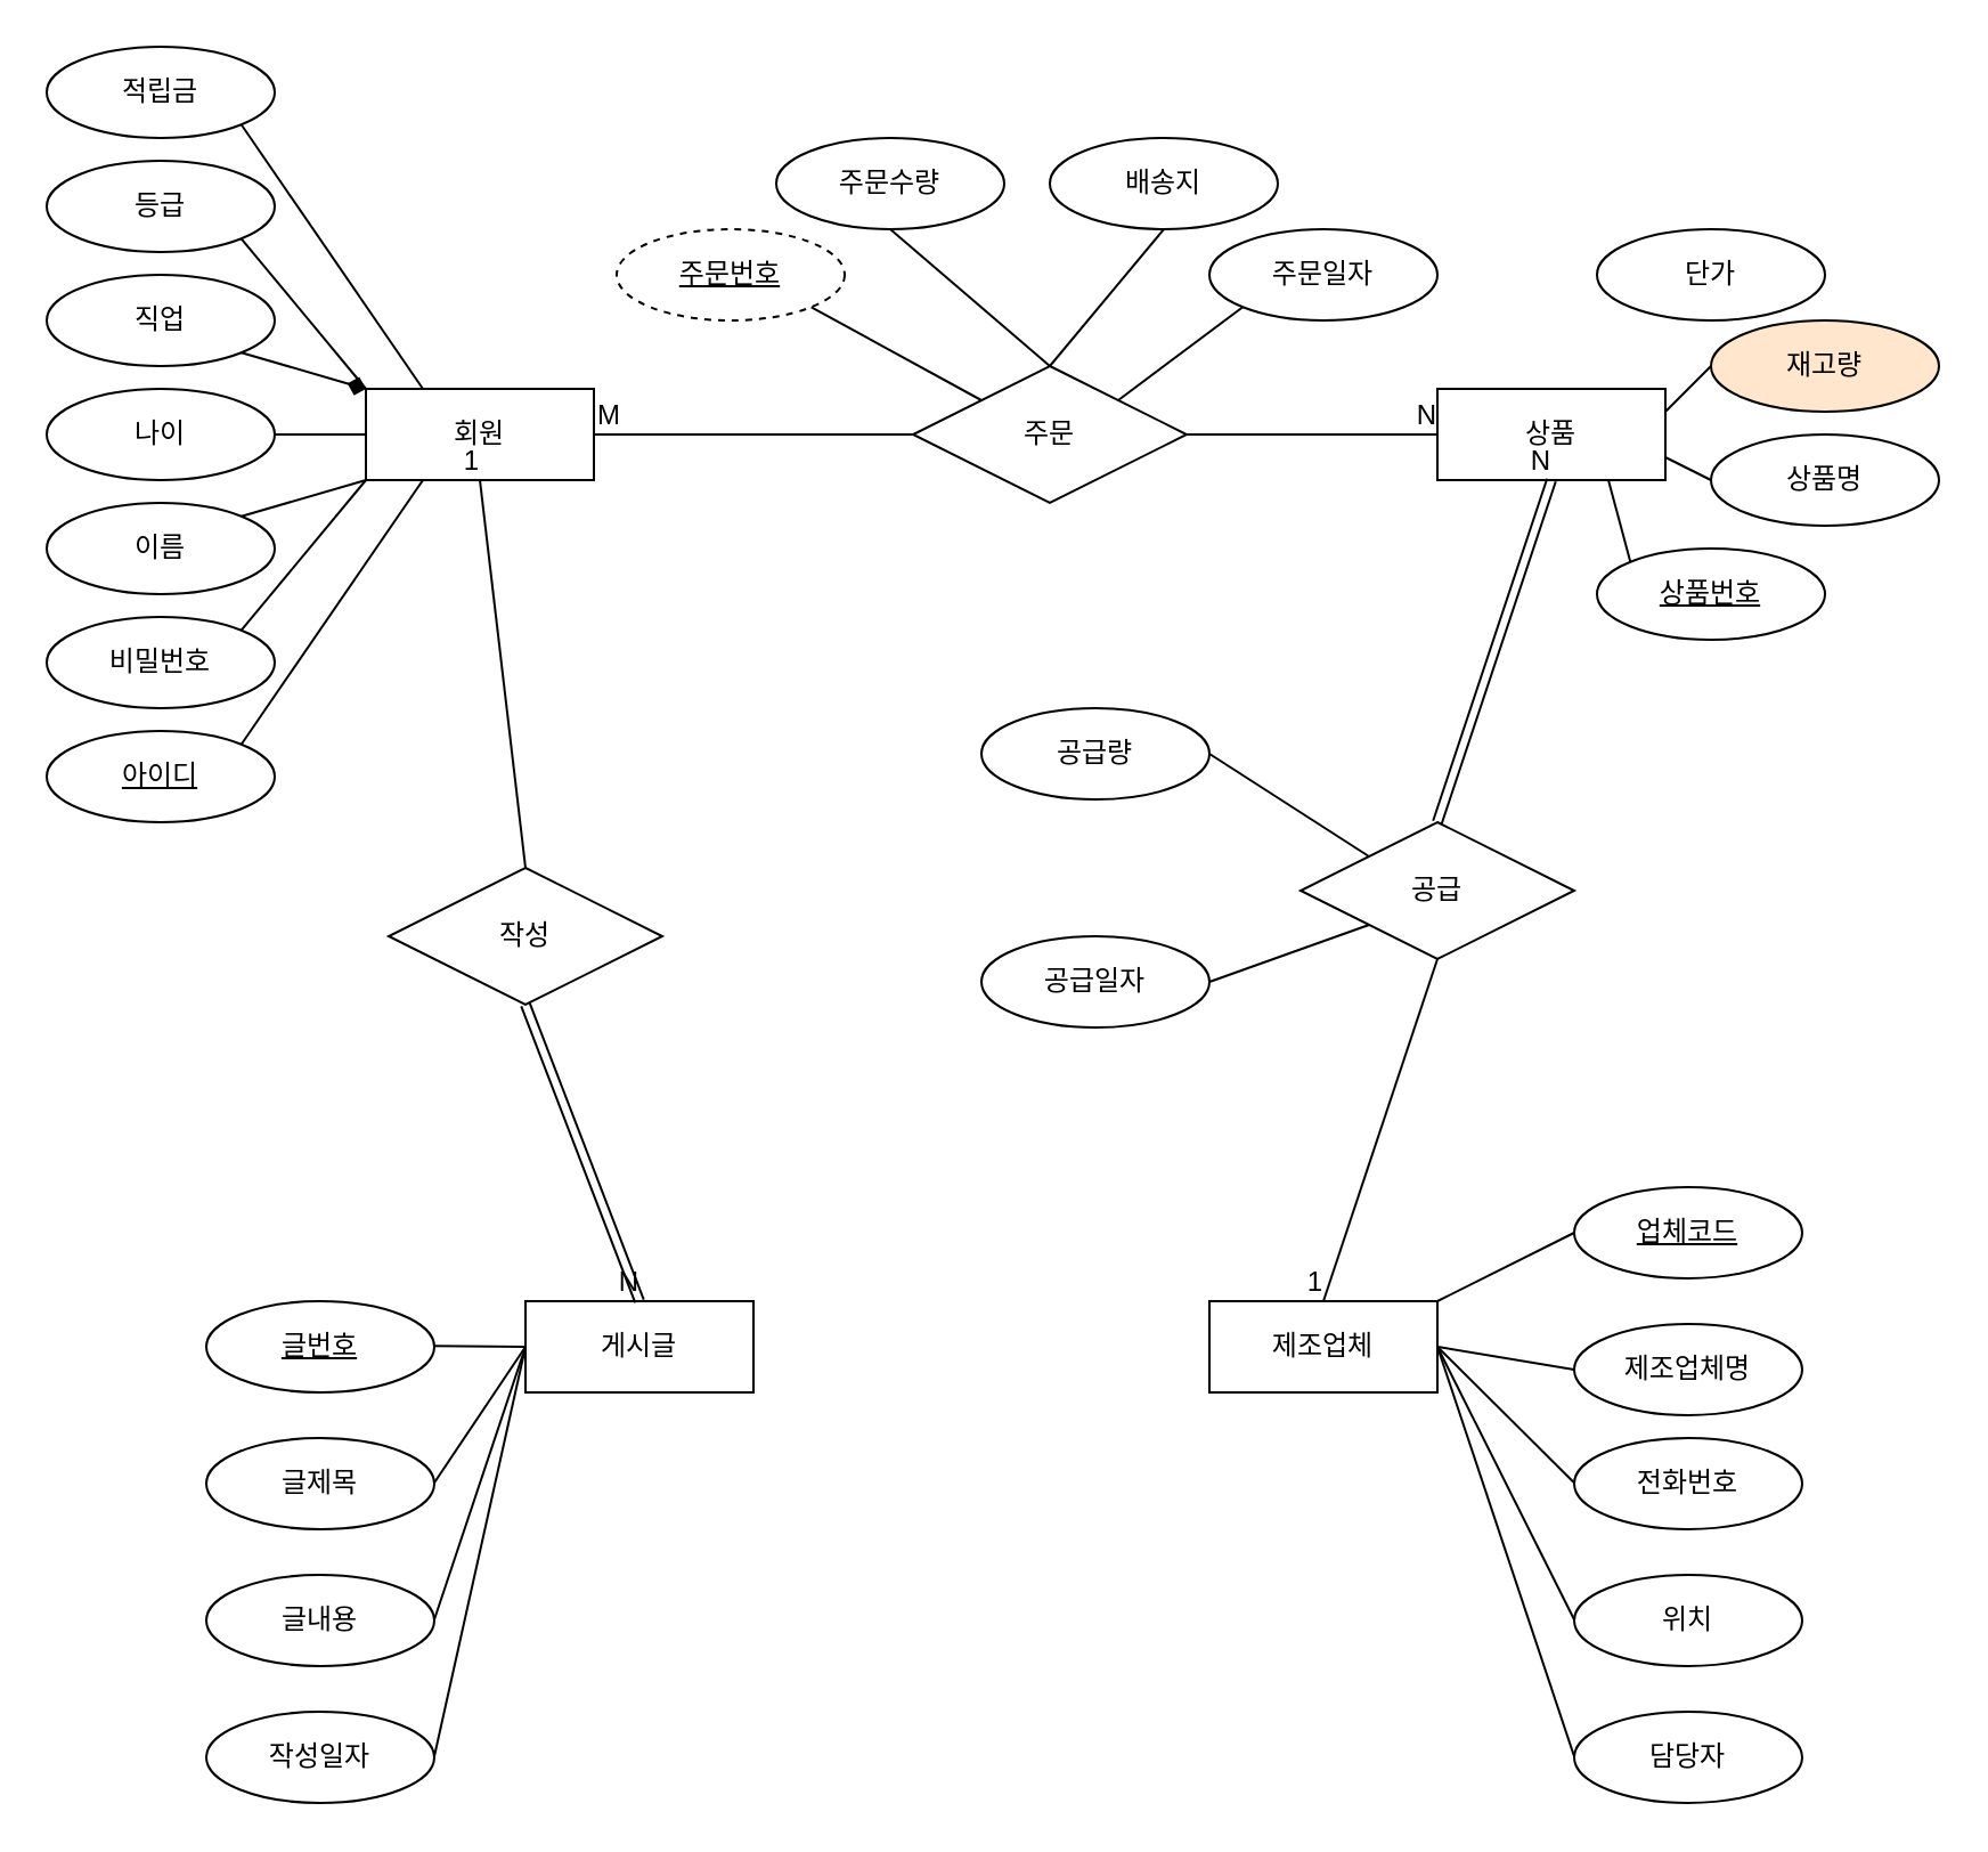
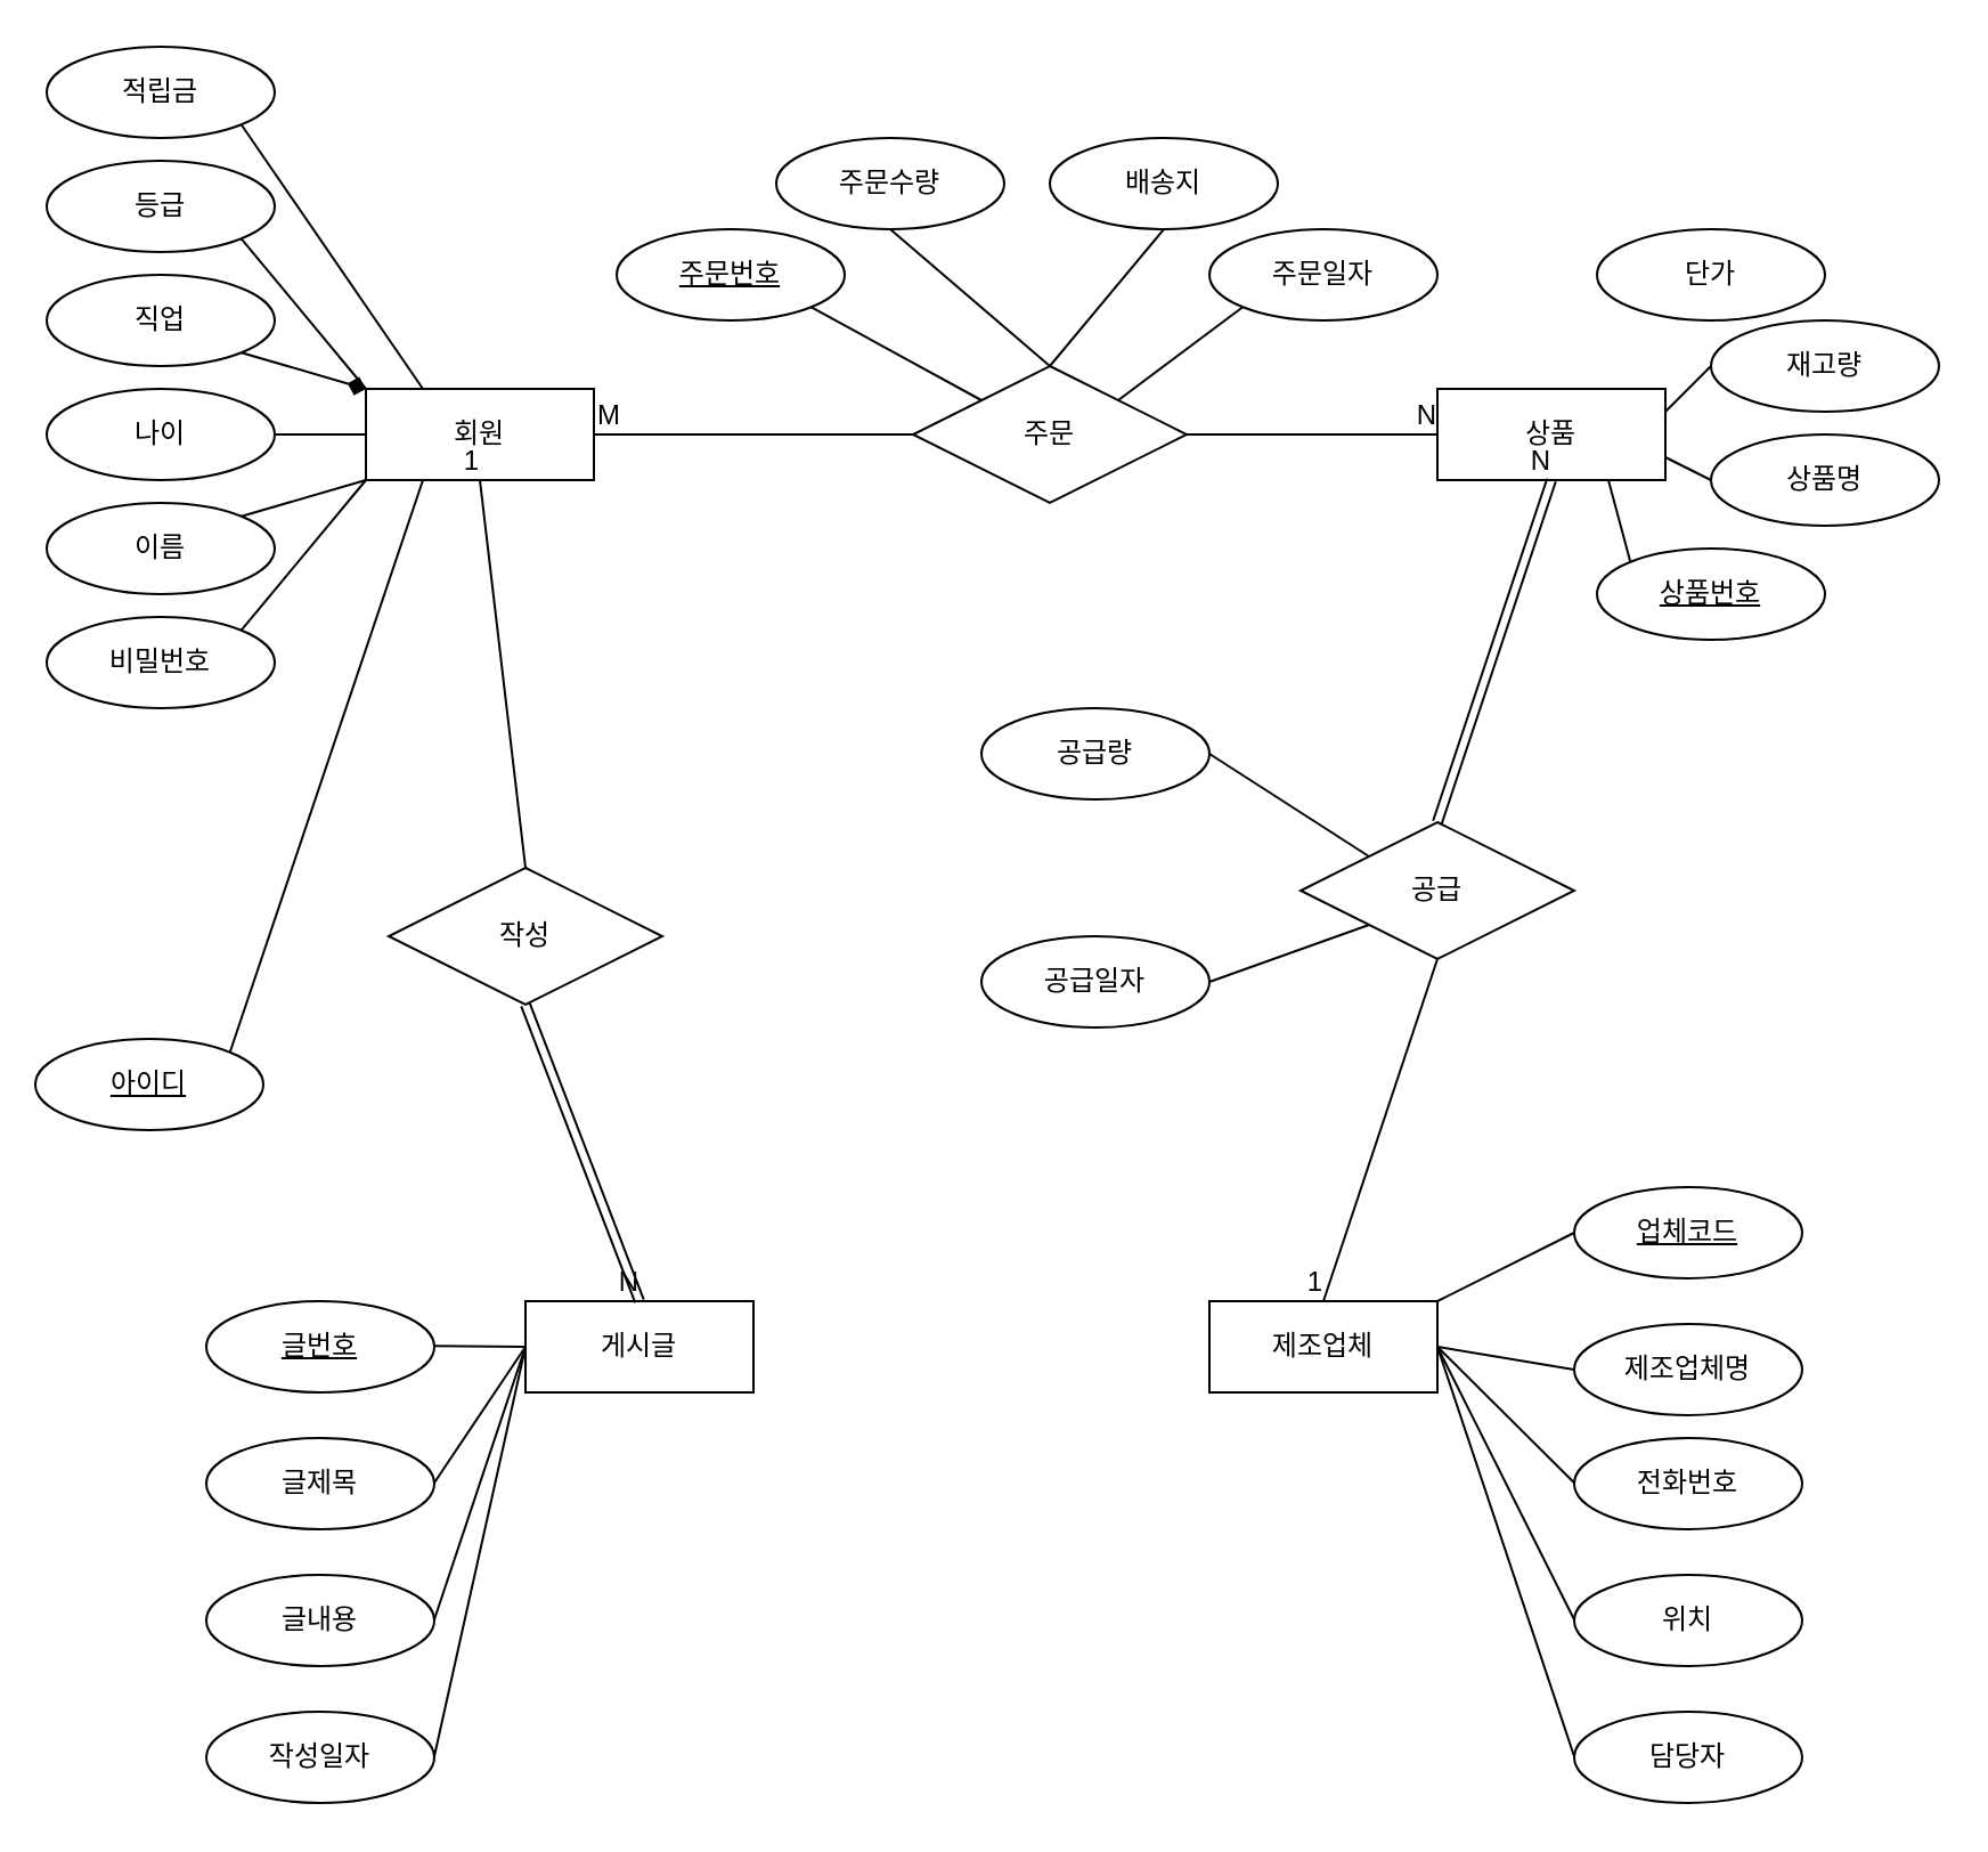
- <mxCell id="34" value="주문번호" style="ellipse;whiteSpace=wrap;html=1;align=center;fontStyle=4;dashed=1;" parent="1" vertex="1"><mxGeometry x="270" y="100" width="100" height="40" as="geometry" /></mxCell>
+ <mxCell id="34" value="주문번호" style="ellipse;whiteSpace=wrap;html=1;align=center;fontStyle=4;" parent="1" vertex="1"><mxGeometry x="270" y="100" width="100" height="40" as="geometry" /></mxCell>
- <mxCell id="14" value="재고량" style="ellipse;whiteSpace=wrap;html=1;align=center;fillColor=#ffe6cc;" parent="1" vertex="1"><mxGeometry x="750" y="140" width="100" height="40" as="geometry" /></mxCell>
+ <mxCell id="14" value="재고량" style="ellipse;whiteSpace=wrap;html=1;align=center;" parent="1" vertex="1"><mxGeometry x="750" y="140" width="100" height="40" as="geometry" /></mxCell>
- <mxCell id="51" value="아이디" style="ellipse;whiteSpace=wrap;html=1;align=center;fontStyle=4;" parent="1" vertex="1"><mxGeometry x="20" y="320" width="100" height="40" as="geometry" /></mxCell>
+ <mxCell id="51" value="아이디" style="ellipse;whiteSpace=wrap;html=1;align=center;fontStyle=4;" parent="1" vertex="1"><mxGeometry x="15" y="455" width="100" height="40" as="geometry" /></mxCell>
